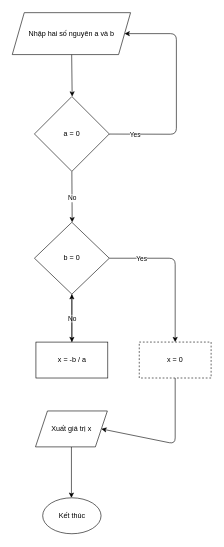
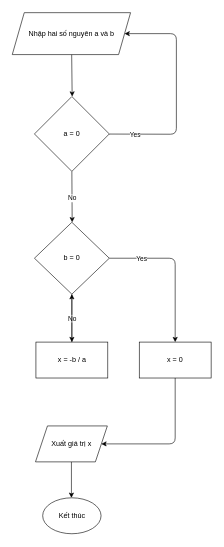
- <mxCell id="15" value="x = 0" style="rounded=0;whiteSpace=wrap;html=1;dashed=1;" parent="1" vertex="1"><mxGeometry x="232" y="570" width="120" height="60" as="geometry" /></mxCell>
+ <mxCell id="15" value="x = 0" style="rounded=0;whiteSpace=wrap;html=1;" parent="1" vertex="1"><mxGeometry x="232" y="570" width="120" height="60" as="geometry" /></mxCell>
- <mxCell id="19" value="Xuất giá trị x" style="shape=parallelogram;perimeter=parallelogramPerimeter;whiteSpace=wrap;html=1;fixedSize=1;" parent="1" vertex="1"><mxGeometry x="58.75" y="685" width="120" height="60" as="geometry" /></mxCell>
+ <mxCell id="19" value="Xuất giá trị x" style="shape=parallelogram;perimeter=parallelogramPerimeter;whiteSpace=wrap;html=1;fixedSize=1;" parent="1" vertex="1"><mxGeometry x="58.75" y="710" width="120" height="60" as="geometry" /></mxCell>
